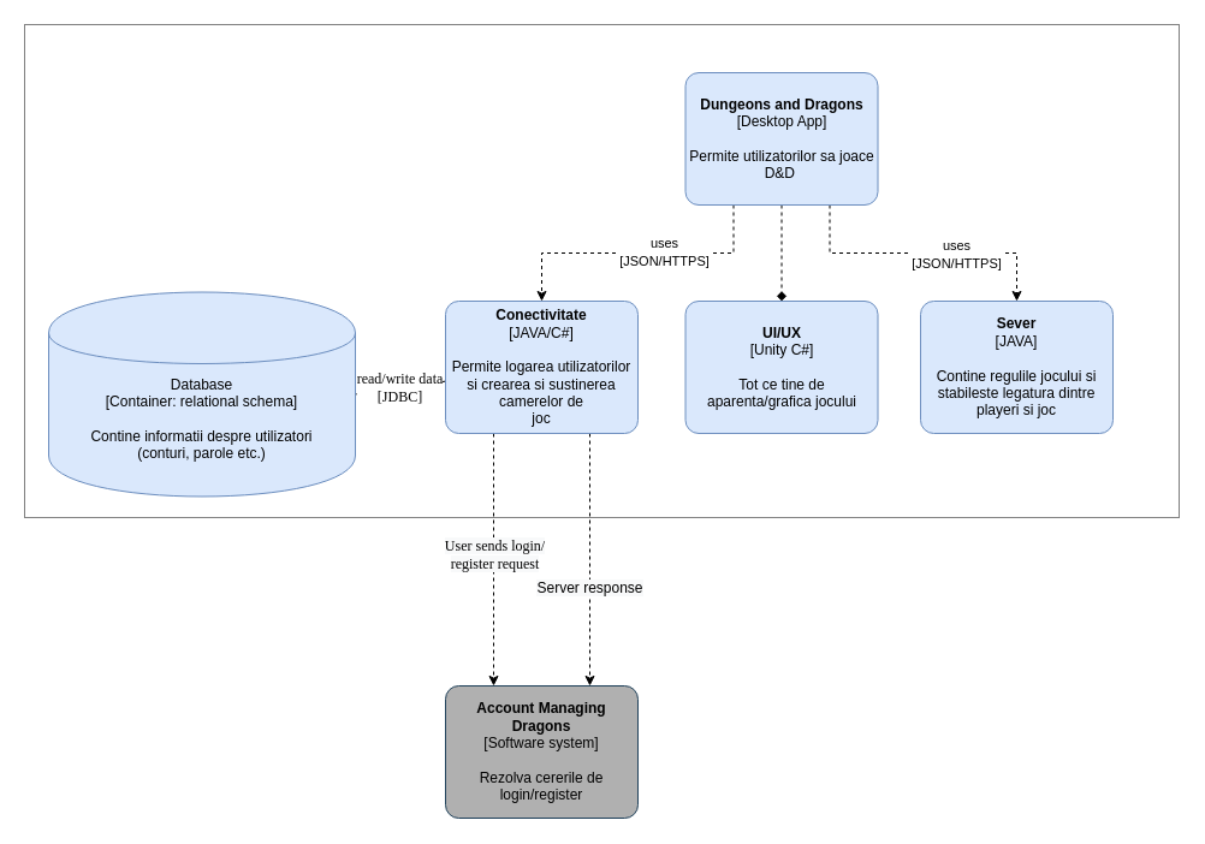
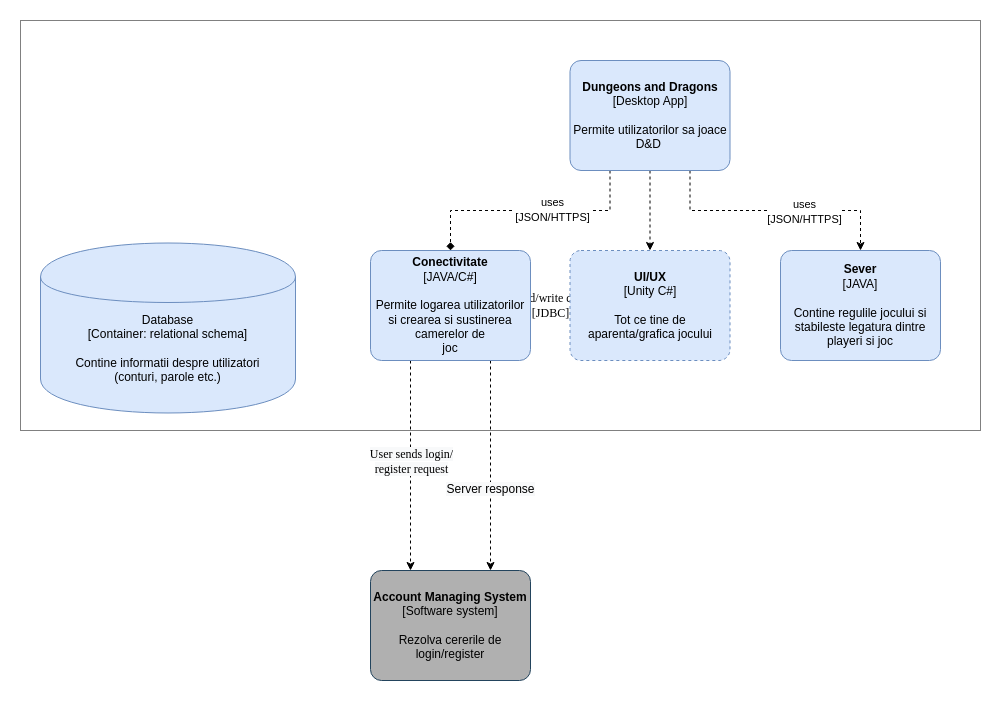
- <mxCell id="3" value="" style="edgeStyle=orthogonalEdgeStyle;rounded=0;orthogonalLoop=1;jettySize=auto;html=1;exitX=0.5;exitY=1;exitDx=0;exitDy=0;exitPerimeter=0;entryX=0.5;entryY=0;entryDx=0;entryDy=0;entryPerimeter=0;dashed=1;endArrow=diamond;" edge="1" parent="1" source="8" target="12"><mxGeometry relative="1" as="geometry" /></mxCell>
+ <mxCell id="3" value="" style="edgeStyle=orthogonalEdgeStyle;rounded=0;orthogonalLoop=1;jettySize=auto;html=1;exitX=0.5;exitY=1;exitDx=0;exitDy=0;exitPerimeter=0;entryX=0.5;entryY=0;entryDx=0;entryDy=0;entryPerimeter=0;dashed=1;" edge="1" parent="1" source="8" target="12"><mxGeometry relative="1" as="geometry" /></mxCell>
- <mxCell id="6" style="edgeStyle=orthogonalEdgeStyle;rounded=0;orthogonalLoop=1;jettySize=auto;html=1;exitX=0.25;exitY=1;exitDx=0;exitDy=0;exitPerimeter=0;entryX=0.5;entryY=0;entryDx=0;entryDy=0;entryPerimeter=0;dashed=1;" edge="1" parent="1" source="8" target="18"><mxGeometry relative="1" as="geometry" /></mxCell>
+ <mxCell id="6" style="edgeStyle=orthogonalEdgeStyle;rounded=0;orthogonalLoop=1;jettySize=auto;html=1;exitX=0.25;exitY=1;exitDx=0;exitDy=0;exitPerimeter=0;entryX=0.5;entryY=0;entryDx=0;entryDy=0;entryPerimeter=0;dashed=1;endArrow=diamond;" edge="1" parent="1" source="8" target="18"><mxGeometry relative="1" as="geometry" /></mxCell>
- <mxCell id="12" value="&lt;b&gt;UI/UX&lt;/b&gt;&lt;br&gt;&lt;div&gt;[Unity C#]&lt;/div&gt;&lt;br&gt;&lt;div&gt;Tot ce tine de aparenta/grafica jocului&lt;/div&gt;" style="rounded=1;whiteSpace=wrap;html=1;labelBackgroundColor=none;fillColor=#dae8fc;fontColor=#000000;align=center;arcSize=10;strokeColor=#6c8ebf;points=[[0.25,0,0],[0.5,0,0],[0.75,0,0],[1,0.25,0],[1,0.5,0],[1,0.75,0],[0.75,1,0],[0.5,1,0],[0.25,1,0],[0,0.75,0],[0,0.5,0],[0,0.25,0]];" vertex="1" parent="1"><mxGeometry x="569.5" y="250" width="160" height="110.0" as="geometry" /></mxCell>
+ <mxCell id="12" value="&lt;b&gt;UI/UX&lt;/b&gt;&lt;br&gt;&lt;div&gt;[Unity C#]&lt;/div&gt;&lt;br&gt;&lt;div&gt;Tot ce tine de aparenta/grafica jocului&lt;/div&gt;" style="rounded=1;whiteSpace=wrap;html=1;labelBackgroundColor=none;fillColor=#dae8fc;fontColor=#000000;align=center;arcSize=10;strokeColor=#6c8ebf;points=[[0.25,0,0],[0.5,0,0],[0.75,0,0],[1,0.25,0],[1,0.5,0],[1,0.75,0],[0.75,1,0],[0.5,1,0],[0.25,1,0],[0,0.75,0],[0,0.5,0],[0,0.25,0]];dashed=1;" vertex="1" parent="1"><mxGeometry x="569.5" y="250" width="160" height="110.0" as="geometry" /></mxCell>
- <mxCell id="13" value="&lt;b&gt;Sever&lt;/b&gt;&lt;br&gt;&lt;div&gt;[JAVA]&lt;/div&gt;&lt;br&gt;&lt;div&gt;Contine regulile jocului si stabileste legatura dintre playeri si joc&lt;/div&gt;" style="rounded=1;whiteSpace=wrap;html=1;labelBackgroundColor=none;fillColor=#dae8fc;fontColor=#000000;align=center;arcSize=10;strokeColor=#6c8ebf;points=[[0.25,0,0],[0.5,0,0],[0.75,0,0],[1,0.25,0],[1,0.5,0],[1,0.75,0],[0.75,1,0],[0.5,1,0],[0.25,1,0],[0,0.75,0],[0,0.5,0],[0,0.25,0]];" vertex="1" parent="1"><mxGeometry x="765" y="250" width="160" height="110.0" as="geometry" /></mxCell>
+ <mxCell id="13" value="&lt;b&gt;Sever&lt;/b&gt;&lt;br&gt;&lt;div&gt;[JAVA]&lt;/div&gt;&lt;br&gt;&lt;div&gt;Contine regulile jocului si stabileste legatura dintre playeri si joc&lt;/div&gt;" style="rounded=1;whiteSpace=wrap;html=1;labelBackgroundColor=none;fillColor=#dae8fc;fontColor=#000000;align=center;arcSize=10;strokeColor=#6c8ebf;points=[[0.25,0,0],[0.5,0,0],[0.75,0,0],[1,0.25,0],[1,0.5,0],[1,0.75,0],[0.75,1,0],[0.5,1,0],[0.25,1,0],[0,0.75,0],[0,0.5,0],[0,0.25,0]];" vertex="1" parent="1"><mxGeometry x="780" y="250" width="160" height="110.0" as="geometry" /></mxCell>
- <mxCell id="9" value="&lt;font style=&quot;font-size: 12px&quot; face=&quot;Georgia&quot;&gt;read/write data&lt;br&gt;[JDBC]&lt;/font&gt;" style="edgeStyle=none;rounded=0;orthogonalLoop=1;jettySize=auto;html=1;entryX=1;entryY=0.5;entryDx=0;entryDy=0;entryPerimeter=0;endArrow=block;endFill=1;dashed=1;" edge="1" parent="1" source="18" target="10"><mxGeometry relative="1" as="geometry"><mxPoint x="560" y="308" as="sourcePoint" /></mxGeometry></mxCell>
+ <mxCell id="9" value="&lt;font style=&quot;font-size: 12px&quot; face=&quot;Georgia&quot;&gt;read/write data&lt;br&gt;[JDBC]&lt;/font&gt;" style="edgeStyle=none;rounded=0;orthogonalLoop=1;jettySize=auto;html=1;endArrow=block;endFill=1;dashed=1;" edge="1" parent="1" source="18" target="12"><mxGeometry relative="1" as="geometry"><mxPoint x="560" y="308" as="sourcePoint" /></mxGeometry></mxCell>
- <mxCell id="2" value="&lt;b&gt;Account Managing Dragons&lt;/b&gt;&lt;br&gt;&lt;div&gt;[Software system&lt;span&gt;]&lt;/span&gt;&lt;/div&gt;&lt;br&gt;&lt;div&gt;Rezolva cererile de login/register&lt;/div&gt;" style="rounded=1;whiteSpace=wrap;html=1;labelBackgroundColor=none;fillColor=#B0B0B0;align=center;arcSize=10;strokeColor=#23445d;points=[[0.25,0,0],[0.5,0,0],[0.75,0,0],[1,0.25,0],[1,0.5,0],[1,0.75,0],[0.75,1,0],[0.5,1,0],[0.25,1,0],[0,0.75,0],[0,0.5,0],[0,0.25,0]];shadow=0;comic=0;glass=0;" vertex="1" parent="1"><mxGeometry x="370" y="570" width="160" height="110.0" as="geometry" /></mxCell>
+ <mxCell id="2" value="&lt;b&gt;Account Managing System&lt;/b&gt;&lt;br&gt;&lt;div&gt;[Software system&lt;span&gt;]&lt;/span&gt;&lt;/div&gt;&lt;br&gt;&lt;div&gt;Rezolva cererile de login/register&lt;/div&gt;" style="rounded=1;whiteSpace=wrap;html=1;labelBackgroundColor=none;fillColor=#B0B0B0;align=center;arcSize=10;strokeColor=#23445d;points=[[0.25,0,0],[0.5,0,0],[0.75,0,0],[1,0.25,0],[1,0.5,0],[1,0.75,0],[0.75,1,0],[0.5,1,0],[0.25,1,0],[0,0.75,0],[0,0.5,0],[0,0.25,0]];shadow=0;comic=0;glass=0;" vertex="1" parent="1"><mxGeometry x="370" y="570" width="160" height="110.0" as="geometry" /></mxCell>
